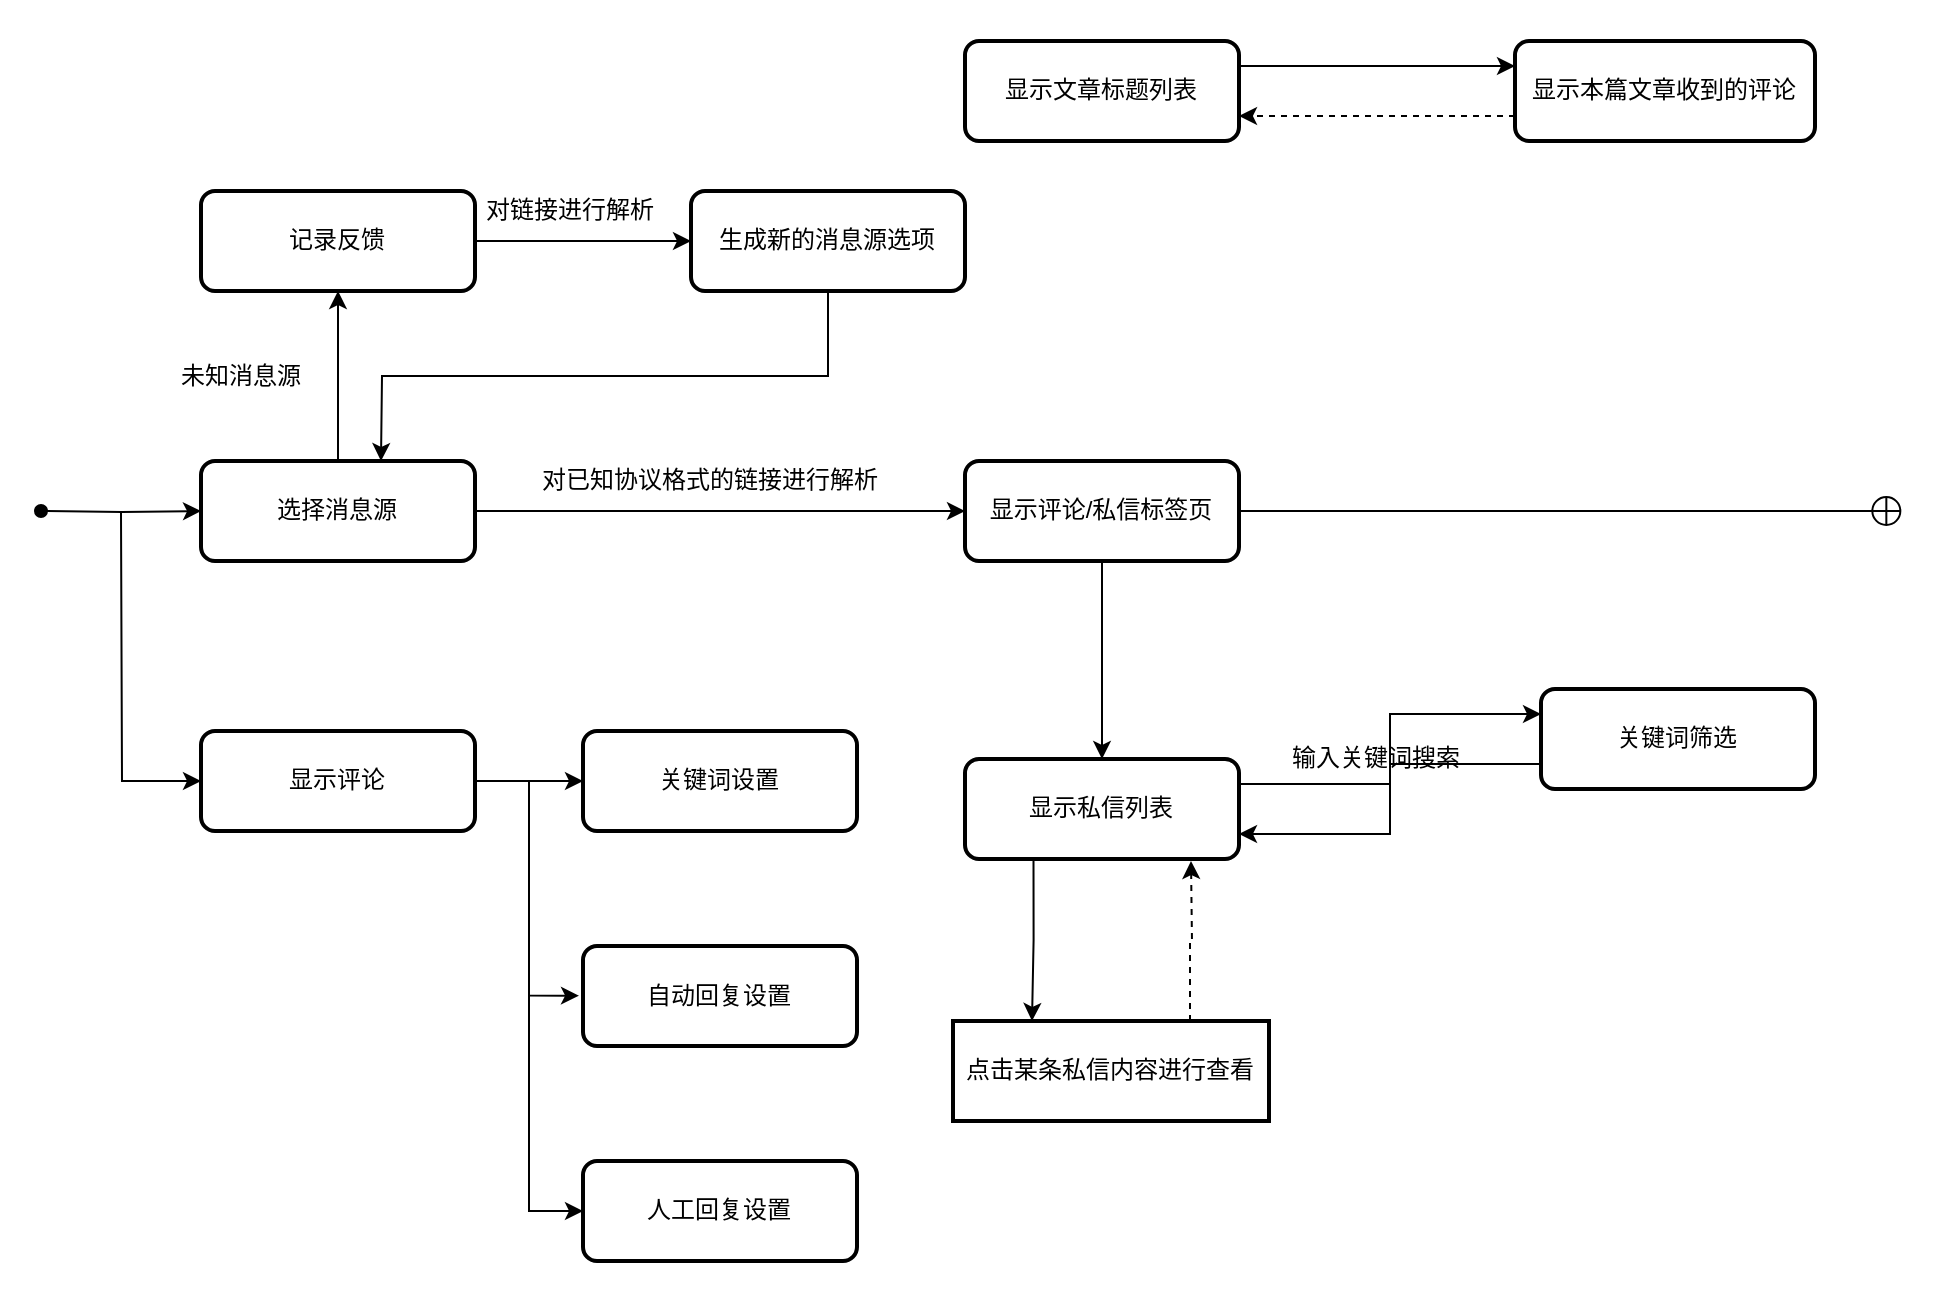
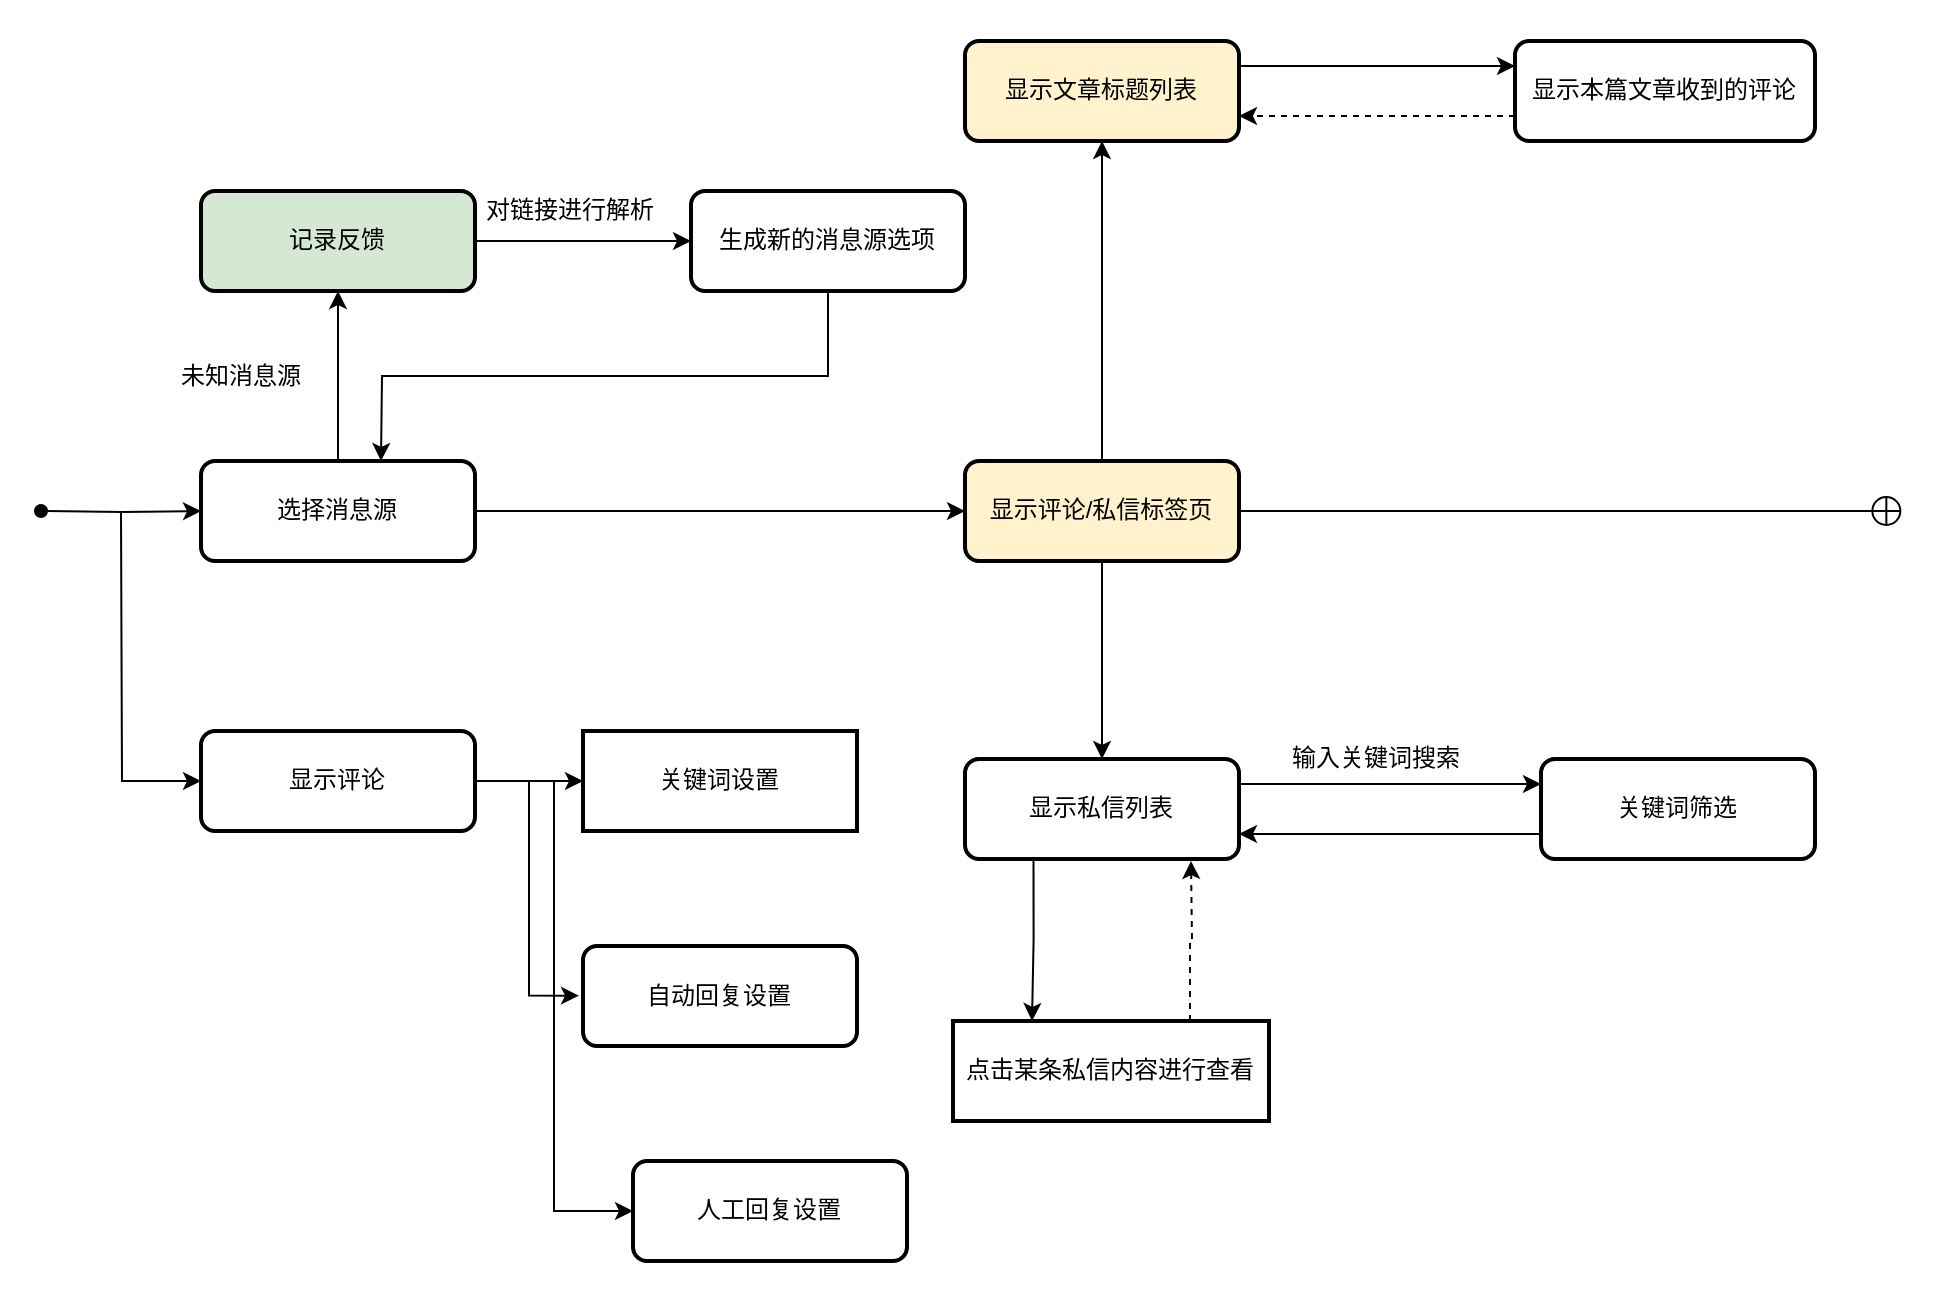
- <mxCell id="19" value="显示文章标题列表" style="rounded=1;whiteSpace=wrap;html=1;absoluteArcSize=1;arcSize=14;strokeWidth=2;" vertex="1" parent="1"><mxGeometry x="482" y="20" width="137" height="50" as="geometry" /></mxCell>
+ <mxCell id="19" value="显示文章标题列表" style="rounded=1;whiteSpace=wrap;html=1;absoluteArcSize=1;arcSize=14;strokeWidth=2;fillColor=#fff2cc;" vertex="1" parent="1"><mxGeometry x="482" y="20" width="137" height="50" as="geometry" /></mxCell>
- <mxCell id="15" value="记录反馈" style="rounded=1;whiteSpace=wrap;html=1;absoluteArcSize=1;arcSize=14;strokeWidth=2;" parent="1" vertex="1"><mxGeometry x="100" y="95" width="137" height="50" as="geometry" /></mxCell>
+ <mxCell id="15" value="记录反馈" style="rounded=1;whiteSpace=wrap;html=1;absoluteArcSize=1;arcSize=14;strokeWidth=2;fillColor=#d5e8d4;" parent="1" vertex="1"><mxGeometry x="100" y="95" width="137" height="50" as="geometry" /></mxCell>
+ <mxCell id="6" style="edgeStyle=orthogonalEdgeStyle;rounded=0;orthogonalLoop=1;jettySize=auto;html=1;exitX=0.5;exitY=0;exitDx=0;exitDy=0;entryX=0.5;entryY=1;entryDx=0;entryDy=0;" edge="1" parent="1" source="9" target="19"><mxGeometry relative="1" as="geometry" /></mxCell>
- <mxCell id="12" value="对已知协议格式的链接进行解析" style="text;html=1;strokeColor=none;fillColor=none;align=center;verticalAlign=middle;whiteSpace=wrap;rounded=0;" parent="1" vertex="1"><mxGeometry x="270" y="230" width="170" height="20" as="geometry" /></mxCell>
- <mxCell id="9" value="显示评论/私信标签页" style="rounded=1;whiteSpace=wrap;html=1;absoluteArcSize=1;arcSize=14;strokeWidth=2;" parent="1" vertex="1"><mxGeometry x="482" y="230" width="137" height="50" as="geometry" /></mxCell>
+ <mxCell id="9" value="显示评论/私信标签页" style="rounded=1;whiteSpace=wrap;html=1;absoluteArcSize=1;arcSize=14;strokeWidth=2;fillColor=#fff2cc;" parent="1" vertex="1"><mxGeometry x="482" y="230" width="137" height="50" as="geometry" /></mxCell>
- <mxCell id="24" value="关键词筛选" style="rounded=1;whiteSpace=wrap;html=1;absoluteArcSize=1;arcSize=14;strokeWidth=2;" vertex="1" parent="1"><mxGeometry x="770" y="344" width="137" height="50" as="geometry" /></mxCell>
+ <mxCell id="24" value="关键词筛选" style="rounded=1;whiteSpace=wrap;html=1;absoluteArcSize=1;arcSize=14;strokeWidth=2;" vertex="1" parent="1"><mxGeometry x="770" y="379" width="137" height="50" as="geometry" /></mxCell>
- <mxCell id="36" value="关键词设置" style="rounded=1;whiteSpace=wrap;html=1;absoluteArcSize=1;arcSize=14;strokeWidth=2;" vertex="1" parent="1"><mxGeometry x="291" y="365" width="137" height="50" as="geometry" /></mxCell>
+ <mxCell id="36" value="关键词设置" style="whiteSpace=wrap;html=1;absoluteArcSize=1;arcSize=14;strokeWidth=2;rounded=0;" vertex="1" parent="1"><mxGeometry x="291" y="365" width="137" height="50" as="geometry" /></mxCell>
- <mxCell id="35" value="人工回复设置" style="rounded=1;whiteSpace=wrap;html=1;absoluteArcSize=1;arcSize=14;strokeWidth=2;" vertex="1" parent="1"><mxGeometry x="291" y="580" width="137" height="50" as="geometry" /></mxCell>
+ <mxCell id="35" value="人工回复设置" style="rounded=1;whiteSpace=wrap;html=1;absoluteArcSize=1;arcSize=14;strokeWidth=2;" vertex="1" parent="1"><mxGeometry x="316" y="580" width="137" height="50" as="geometry" /></mxCell>
